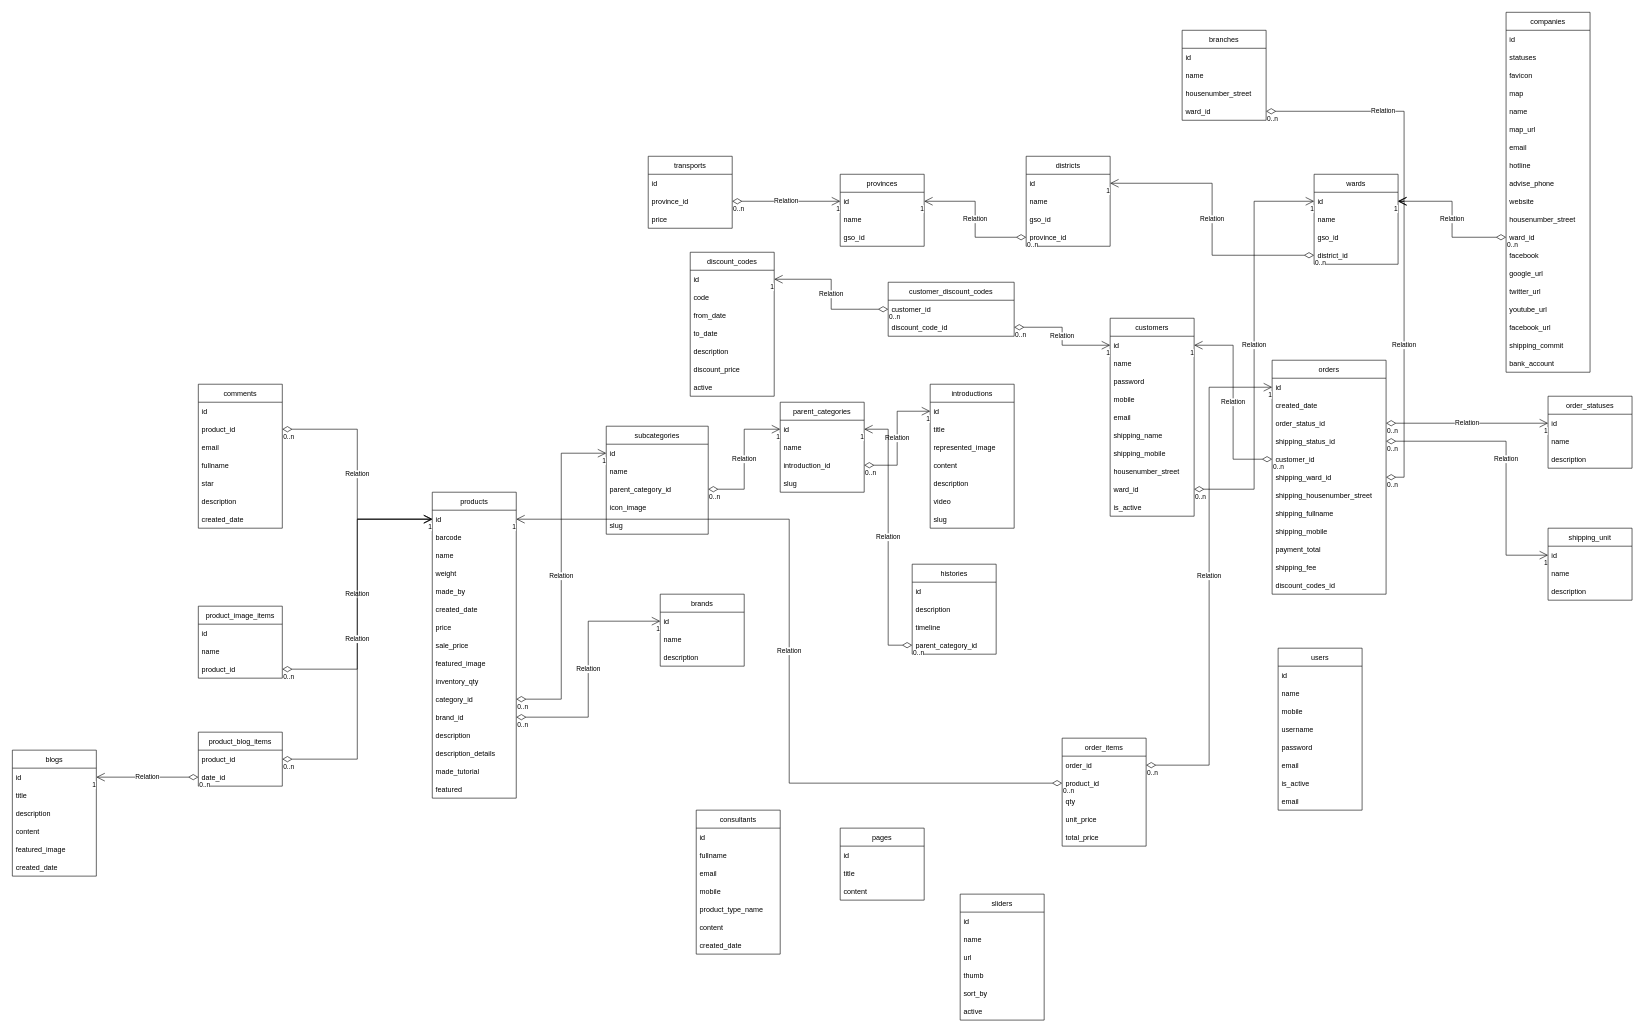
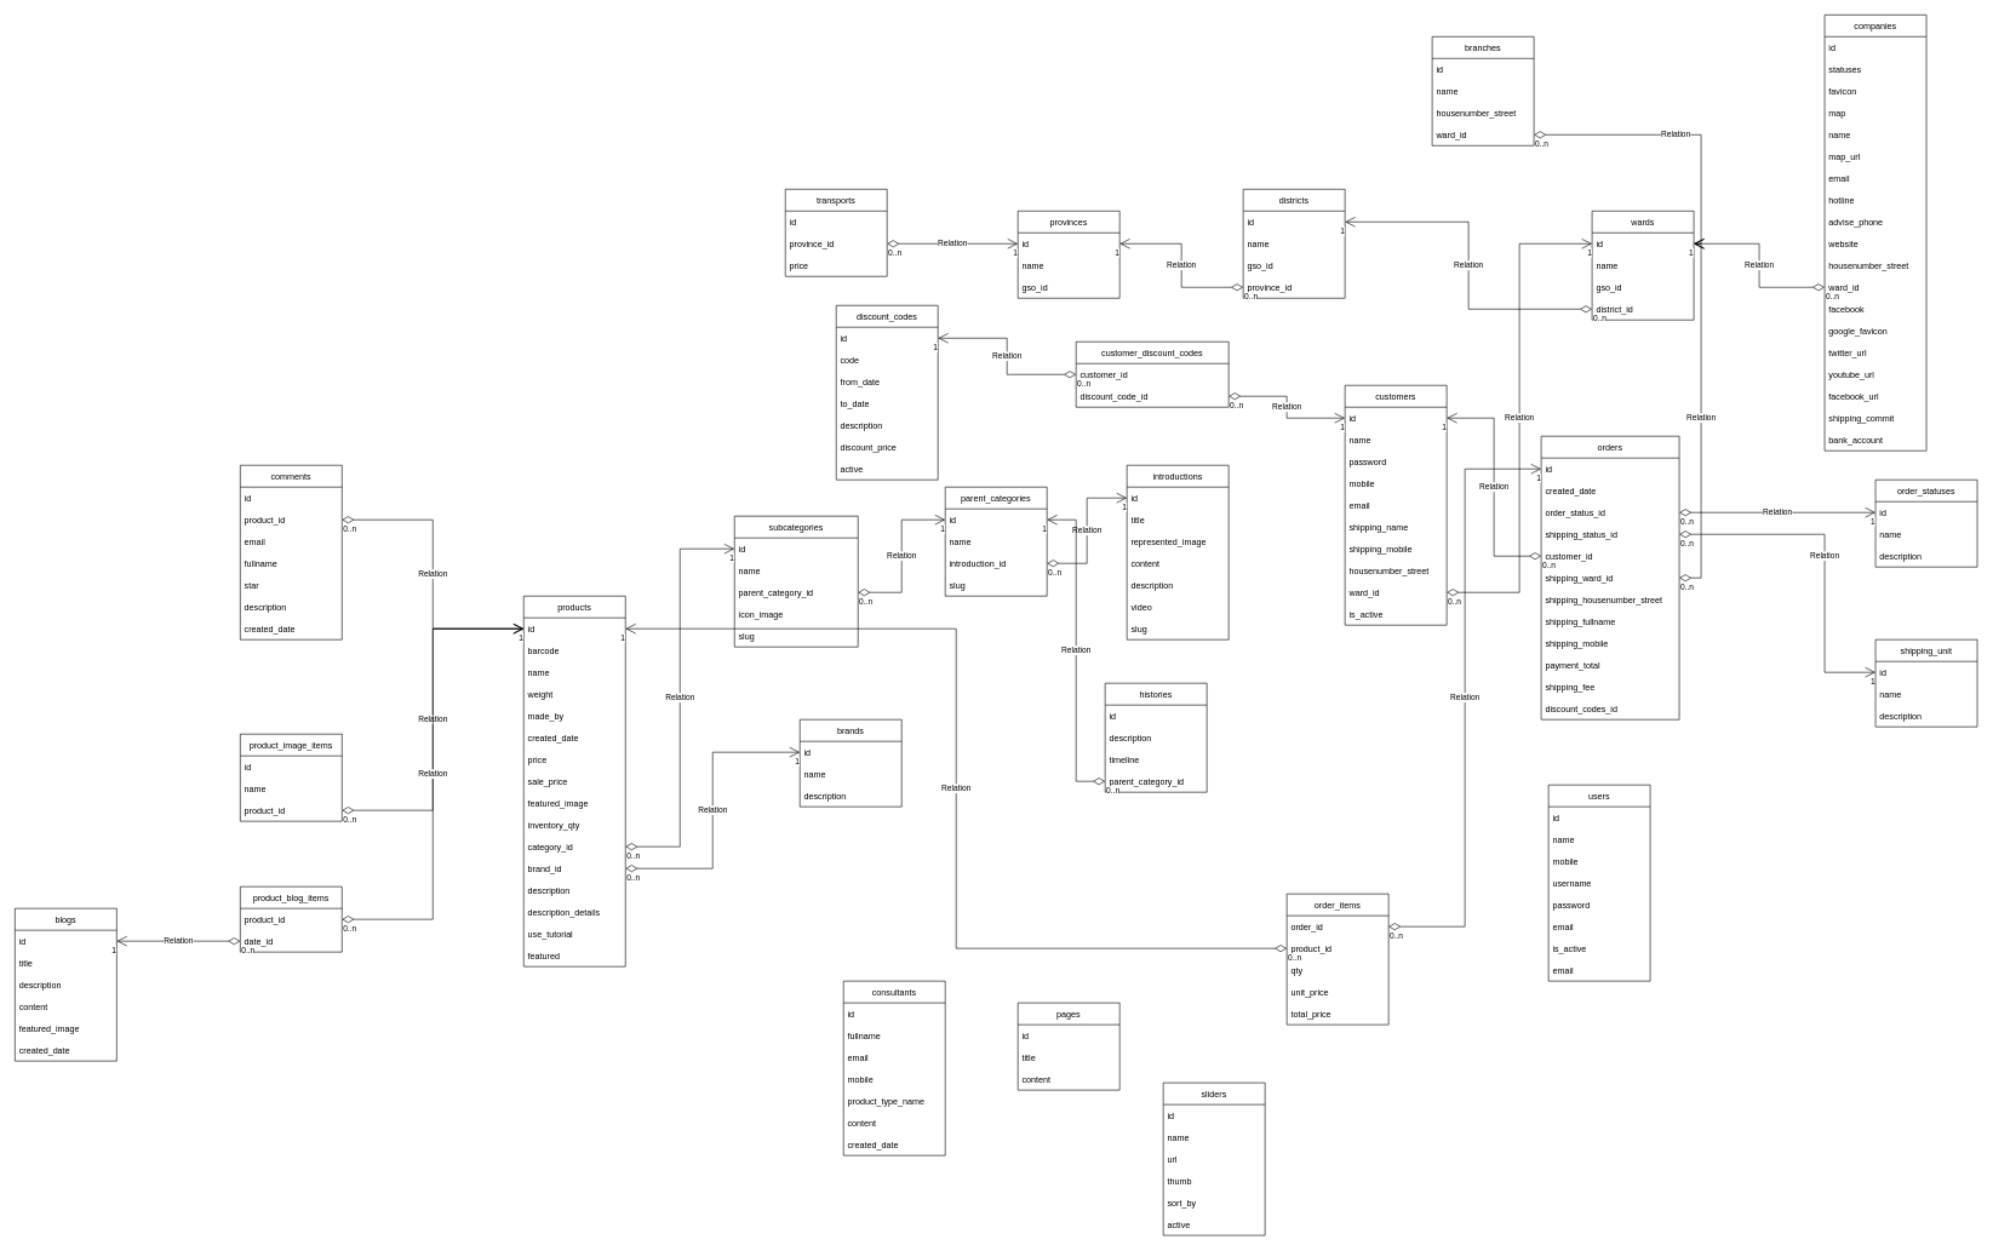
- <mxCell id="16" value="google_url" style="text;strokeColor=none;fillColor=none;align=left;verticalAlign=middle;spacingLeft=4;spacingRight=4;overflow=hidden;points=[[0,0.5],[1,0.5]];portConstraint=eastwest;rotatable=0;" parent="2" vertex="1"><mxGeometry y="420" width="140" height="30" as="geometry" /></mxCell>
+ <mxCell id="16" value="google_favicon" style="text;strokeColor=none;fillColor=none;align=left;verticalAlign=middle;spacingLeft=4;spacingRight=4;overflow=hidden;points=[[0,0.5],[1,0.5]];portConstraint=eastwest;rotatable=0;" parent="2" vertex="1"><mxGeometry y="420" width="140" height="30" as="geometry" /></mxCell>
- <mxCell id="97" value="made_tutorial" style="text;strokeColor=none;fillColor=none;align=left;verticalAlign=middle;spacingLeft=4;spacingRight=4;overflow=hidden;points=[[0,0.5],[1,0.5]];portConstraint=eastwest;rotatable=0;" parent="82" vertex="1"><mxGeometry y="450" width="140" height="30" as="geometry" /></mxCell>
+ <mxCell id="97" value="use_tutorial" style="text;strokeColor=none;fillColor=none;align=left;verticalAlign=middle;spacingLeft=4;spacingRight=4;overflow=hidden;points=[[0,0.5],[1,0.5]];portConstraint=eastwest;rotatable=0;" parent="82" vertex="1"><mxGeometry y="450" width="140" height="30" as="geometry" /></mxCell>
